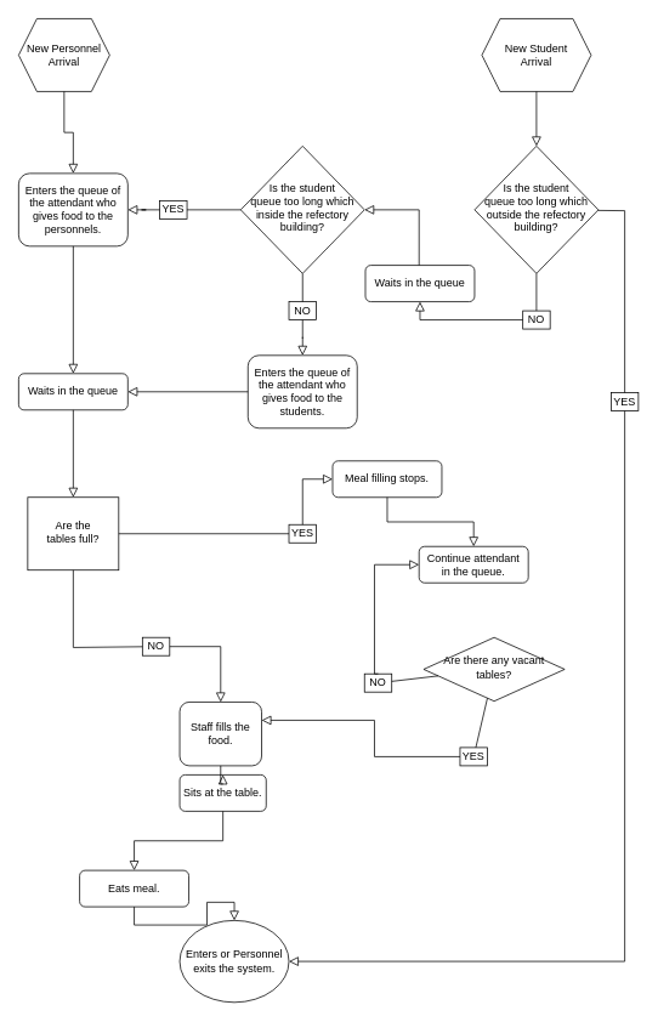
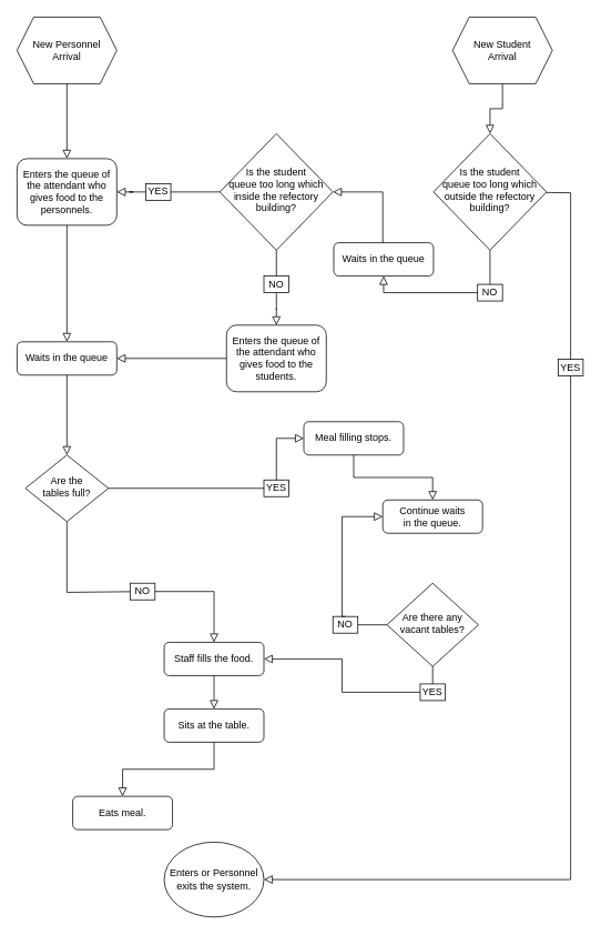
- <mxCell id="3" value="New Personnel Arrival" style="shape=hexagon;perimeter=hexagonPerimeter2;whiteSpace=wrap;html=1;fixedSize=1;" parent="1" vertex="1"><mxGeometry x="20" y="20" width="100" height="80" as="geometry" /></mxCell>
+ <mxCell id="3" value="New Personnel Arrival" style="shape=hexagon;perimeter=hexagonPerimeter2;whiteSpace=wrap;html=1;fixedSize=1;" parent="1" vertex="1"><mxGeometry x="20" y="20" width="120" height="80" as="geometry" /></mxCell>
- <mxCell id="2" value="New Student&lt;br&gt;Arrival" style="shape=hexagon;perimeter=hexagonPerimeter2;whiteSpace=wrap;html=1;fixedSize=1;" parent="1" vertex="1"><mxGeometry x="529" y="20" width="120" height="80" as="geometry" /></mxCell>
+ <mxCell id="2" value="New Student&lt;br&gt;Arrival" style="shape=hexagon;perimeter=hexagonPerimeter2;whiteSpace=wrap;html=1;fixedSize=1;" parent="1" vertex="1"><mxGeometry x="544" y="20" width="120" height="80" as="geometry" /></mxCell>
- <mxCell id="9" value="Are the&lt;br&gt;tables full?" style="whiteSpace=wrap;html=1;shadow=0;fontFamily=Helvetica;fontSize=12;align=center;strokeWidth=1;spacing=6;spacingTop=-4;rounded=0;" parent="1" vertex="1"><mxGeometry x="30" y="546" width="100" height="80" as="geometry" /></mxCell>
+ <mxCell id="9" value="Are the&lt;br&gt;tables full?" style="rhombus;whiteSpace=wrap;html=1;shadow=0;fontFamily=Helvetica;fontSize=12;align=center;strokeWidth=1;spacing=6;spacingTop=-4;" parent="1" vertex="1"><mxGeometry x="30" y="546" width="100" height="80" as="geometry" /></mxCell>
- <mxCell id="38" value="Continue attendant&lt;br&gt;in the queue." style="rounded=1;whiteSpace=wrap;html=1;fontSize=12;glass=0;strokeWidth=1;shadow=0;" parent="1" vertex="1"><mxGeometry x="460" y="600" width="120" height="40" as="geometry" /></mxCell>
+ <mxCell id="38" value="Continue waits&lt;br&gt;in the queue." style="rounded=1;whiteSpace=wrap;html=1;fontSize=12;glass=0;strokeWidth=1;shadow=0;" parent="1" vertex="1"><mxGeometry x="460" y="600" width="120" height="40" as="geometry" /></mxCell>
- <mxCell id="33" value="Are there any vacant tables?" style="rhombus;whiteSpace=wrap;html=1;shadow=0;fontFamily=Helvetica;fontSize=12;align=center;strokeWidth=1;spacing=6;spacingTop=-4;" parent="1" vertex="1"><mxGeometry x="465" y="700" width="155" height="70" as="geometry" /></mxCell>
+ <mxCell id="33" value="Are there any vacant tables?" style="rhombus;whiteSpace=wrap;html=1;shadow=0;fontFamily=Helvetica;fontSize=12;align=center;strokeWidth=1;spacing=6;spacingTop=-4;" parent="1" vertex="1"><mxGeometry x="465" y="700" width="110" height="100" as="geometry" /></mxCell>
- <mxCell id="25" value="Staff fills the food." style="rounded=1;whiteSpace=wrap;html=1;fontSize=12;glass=0;strokeWidth=1;shadow=0;" parent="1" vertex="1"><mxGeometry x="197" y="771" width="90" height="70" as="geometry" /></mxCell>
+ <mxCell id="25" value="Staff fills the food." style="rounded=1;whiteSpace=wrap;html=1;fontSize=12;glass=0;strokeWidth=1;shadow=0;" parent="1" vertex="1"><mxGeometry x="197" y="771" width="120" height="40" as="geometry" /></mxCell>
- <mxCell id="24" value="Sits at the table." style="rounded=1;whiteSpace=wrap;html=1;fontSize=12;glass=0;strokeWidth=1;shadow=0;" parent="1" vertex="1"><mxGeometry x="197" y="851" width="95" height="40" as="geometry" /></mxCell>
+ <mxCell id="24" value="Sits at the table." style="rounded=1;whiteSpace=wrap;html=1;fontSize=12;glass=0;strokeWidth=1;shadow=0;" parent="1" vertex="1"><mxGeometry x="197" y="851" width="120" height="40" as="geometry" /></mxCell>
- <mxCell id="47" value="" style="rounded=0;html=1;jettySize=auto;orthogonalLoop=1;fontSize=11;endArrow=block;endFill=0;endSize=8;strokeWidth=1;shadow=0;labelBackgroundColor=none;edgeStyle=orthogonalEdgeStyle;" parent="1" source="23" target="39" edge="1"><mxGeometry x="-1" y="158" relative="1" as="geometry"><mxPoint x="290.999" y="971" as="sourcePoint" /><mxPoint x="290.999" y="1001" as="targetPoint" /><mxPoint x="-108" y="-150" as="offset" /><Array as="points" /></mxGeometry></mxCell>
